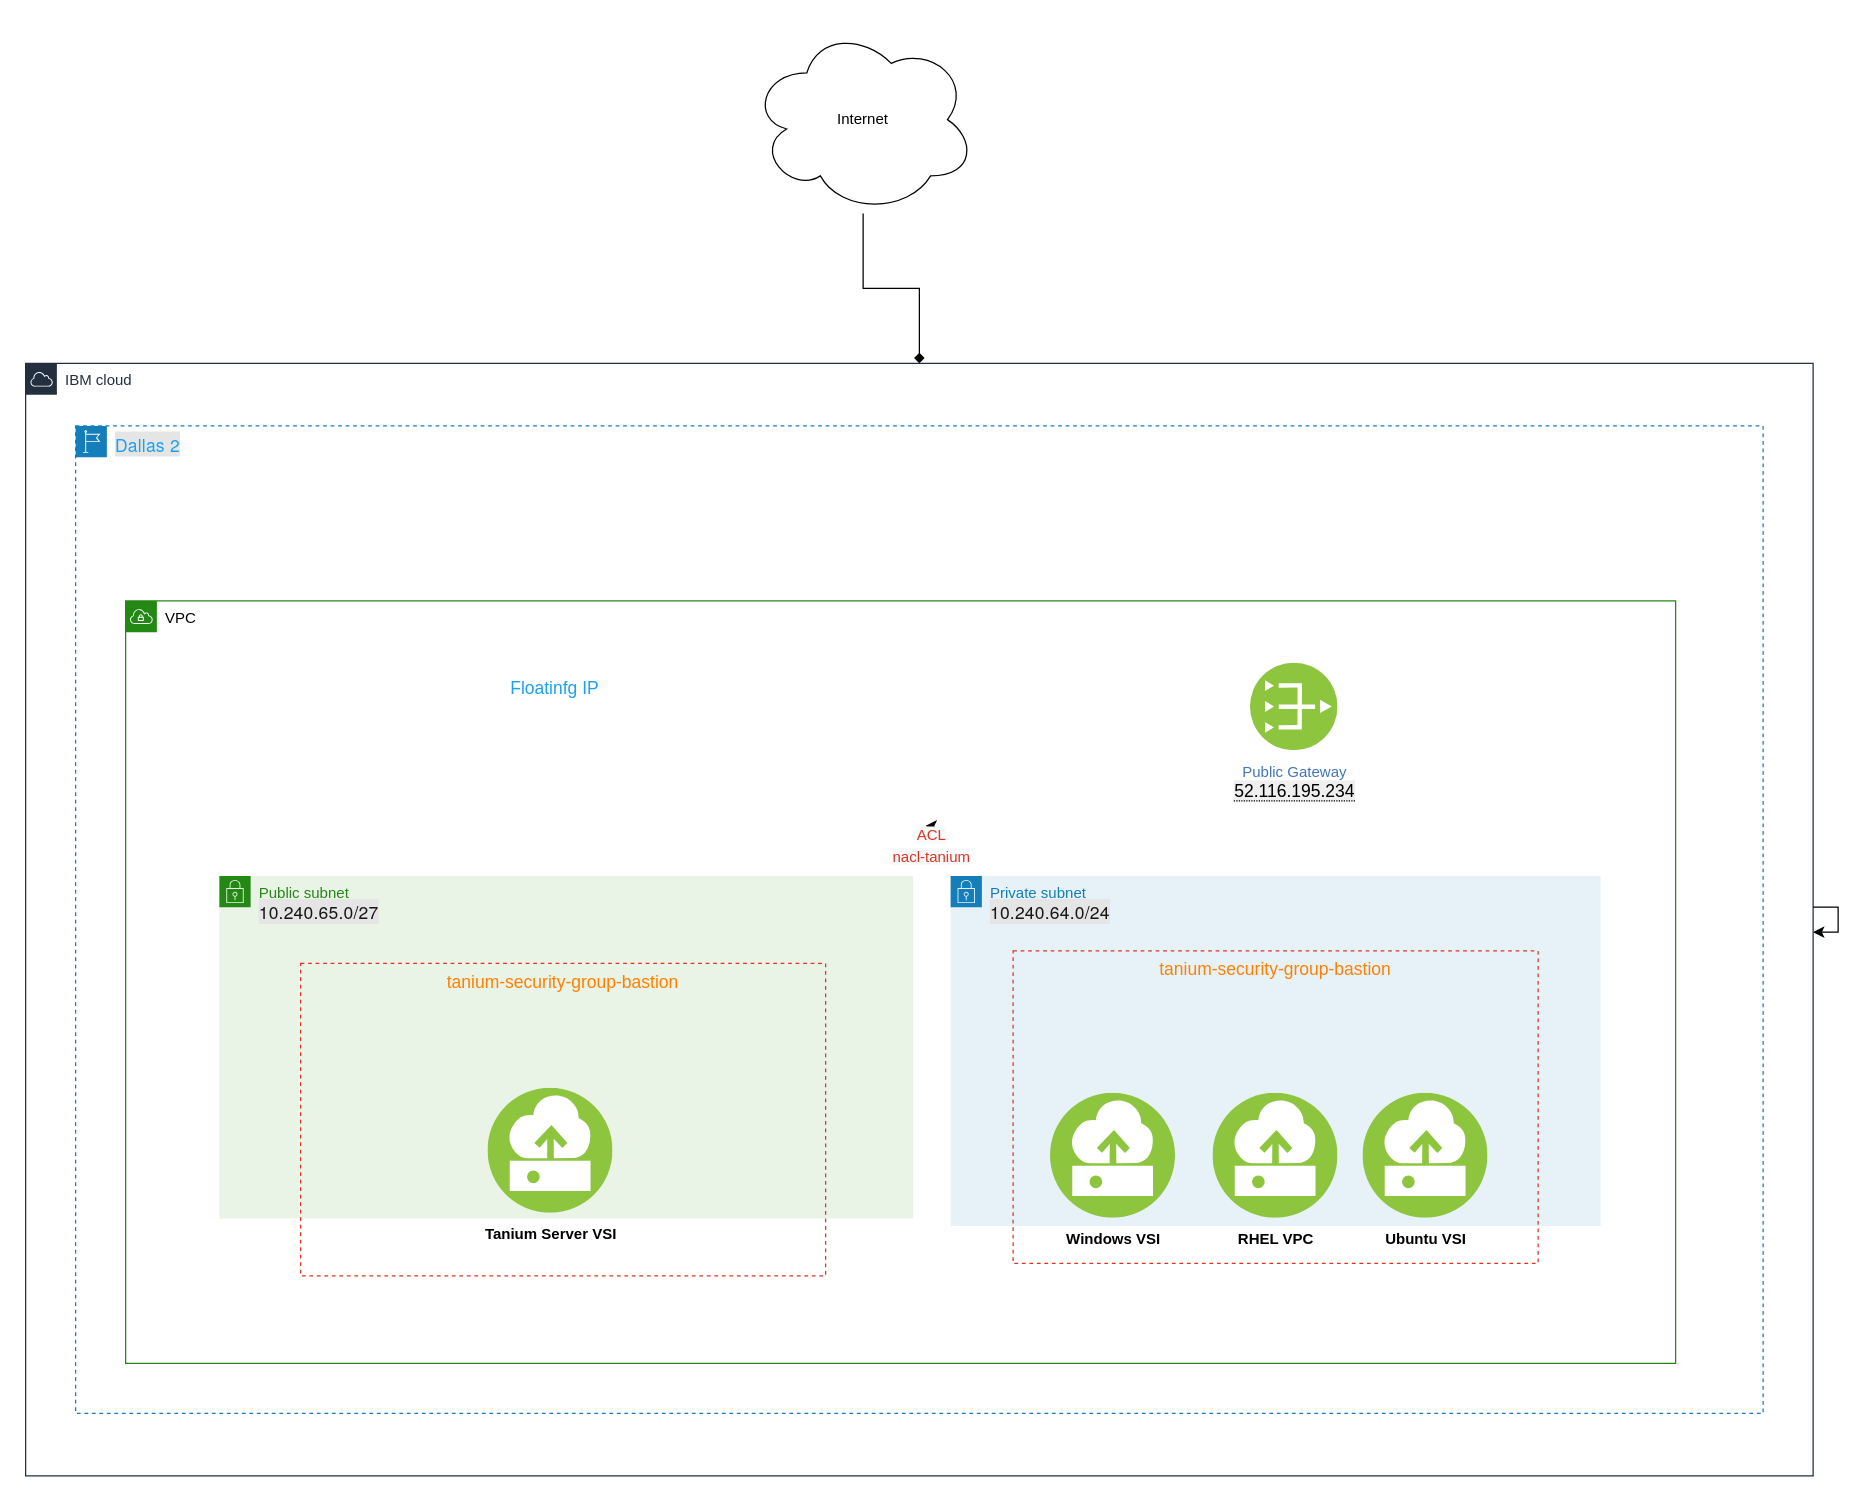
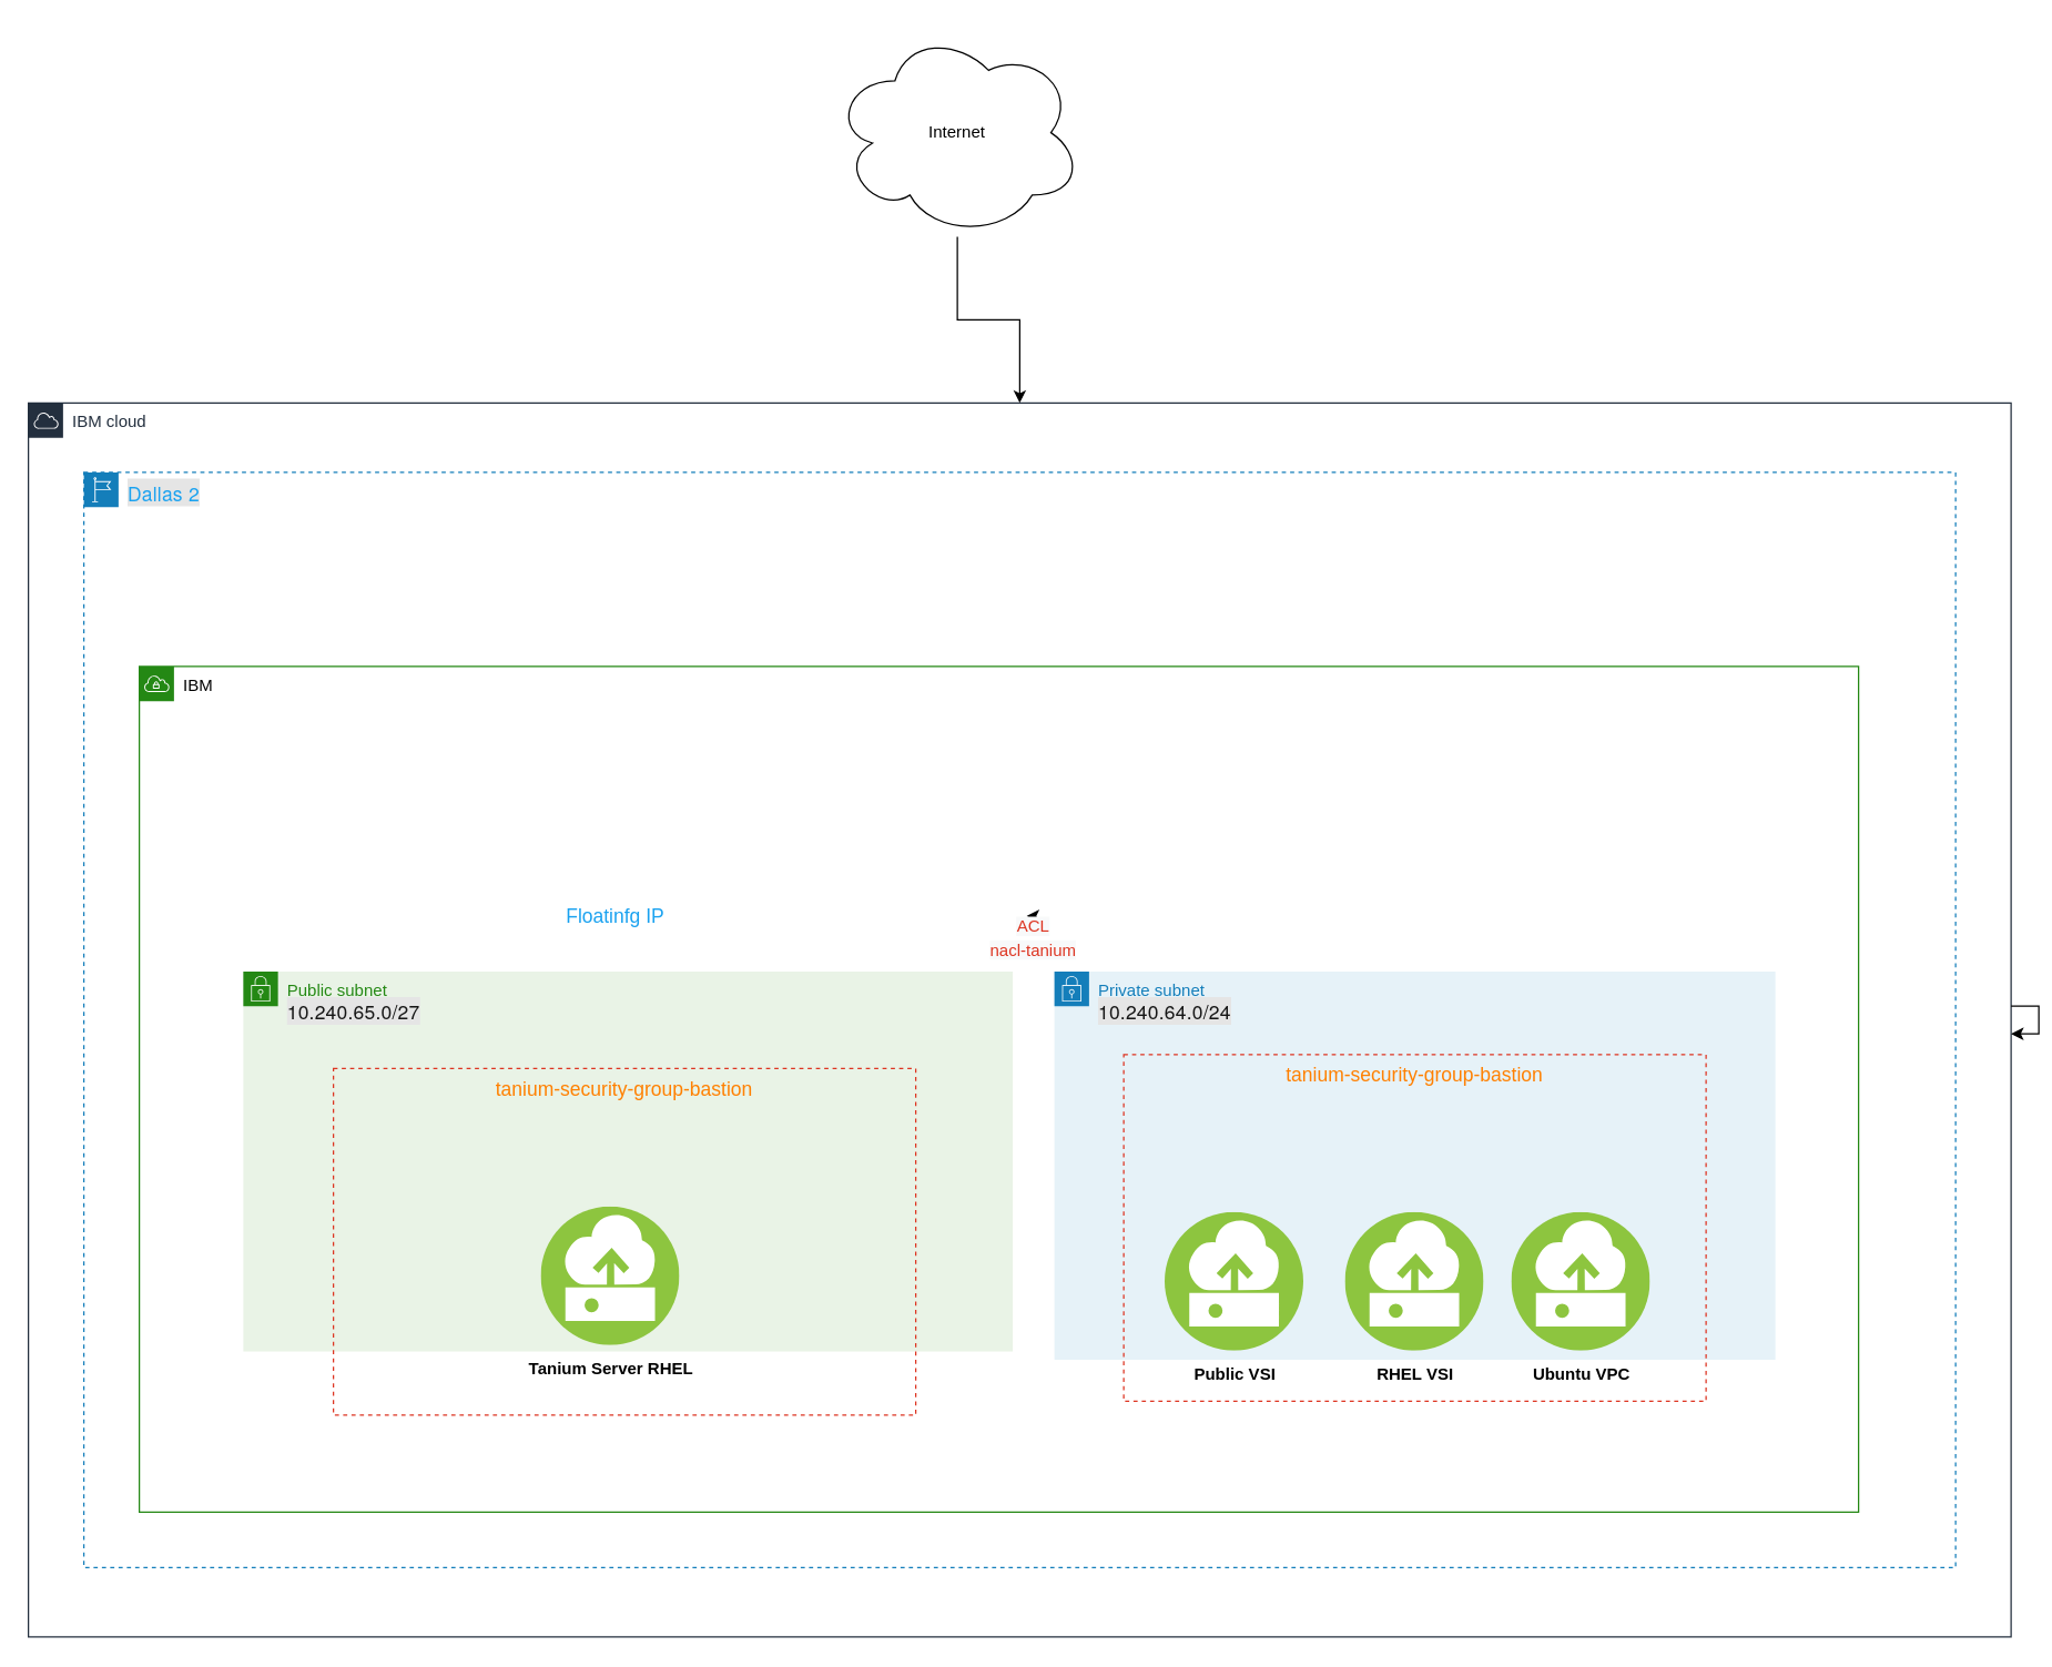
- <mxCell id="3" value="" style="edgeStyle=orthogonalEdgeStyle;rounded=0;orthogonalLoop=1;jettySize=auto;html=1;endArrow=diamond;" edge="1" parent="1" source="4" target="7"><mxGeometry relative="1" as="geometry" /></mxCell>
+ <mxCell id="3" value="" style="edgeStyle=orthogonalEdgeStyle;rounded=0;orthogonalLoop=1;jettySize=auto;html=1;" edge="1" parent="1" source="4" target="7"><mxGeometry relative="1" as="geometry" /></mxCell>
- <mxCell id="6" value="&lt;font color=&quot;#000000&quot;&gt;VPC&lt;/font&gt;" style="points=[[0,0],[0.25,0],[0.5,0],[0.75,0],[1,0],[1,0.25],[1,0.5],[1,0.75],[1,1],[0.75,1],[0.5,1],[0.25,1],[0,1],[0,0.75],[0,0.5],[0,0.25]];outlineConnect=0;gradientColor=none;html=1;whiteSpace=wrap;fontSize=12;fontStyle=0;shape=mxgraph.aws4.group;grIcon=mxgraph.aws4.group_vpc;strokeColor=#248814;fillColor=none;verticalAlign=top;align=left;spacingLeft=30;fontColor=#AAB7B8;dashed=0;" vertex="1" parent="1"><mxGeometry x="100" y="480" width="1240" height="610" as="geometry" /></mxCell>
+ <mxCell id="6" value="&lt;font color=&quot;#000000&quot;&gt;IBM&lt;/font&gt;" style="points=[[0,0],[0.25,0],[0.5,0],[0.75,0],[1,0],[1,0.25],[1,0.5],[1,0.75],[1,1],[0.75,1],[0.5,1],[0.25,1],[0,1],[0,0.75],[0,0.5],[0,0.25]];outlineConnect=0;gradientColor=none;html=1;whiteSpace=wrap;fontSize=12;fontStyle=0;shape=mxgraph.aws4.group;grIcon=mxgraph.aws4.group_vpc;strokeColor=#248814;fillColor=none;verticalAlign=top;align=left;spacingLeft=30;fontColor=#AAB7B8;dashed=0;" vertex="1" parent="1"><mxGeometry x="100" y="480" width="1240" height="610" as="geometry" /></mxCell>
- <mxCell id="19" value="Floatinfg IP&amp;nbsp;" style="text;html=1;align=center;verticalAlign=middle;resizable=0;points=[];autosize=1;strokeColor=none;fontSize=14;fontColor=#1AA2F0;" vertex="1" parent="1"><mxGeometry x="400" y="540" width="90" height="20" as="geometry" /></mxCell>
+ <mxCell id="19" value="Floatinfg IP&amp;nbsp;" style="text;html=1;align=center;verticalAlign=middle;resizable=0;points=[];autosize=1;strokeColor=none;fontSize=14;fontColor=#1AA2F0;" vertex="1" parent="1"><mxGeometry x="400" y="650" width="90" height="20" as="geometry" /></mxCell>
- <mxCell id="8" value="Public Gateway&lt;br&gt;&lt;button type=&quot;button&quot; class=&quot;bx--tooltip__trigger bx--tooltip--a11y bx--tooltip__trigger--definition bx--tooltip--top bx--tooltip--align-center&quot; style=&quot;font-family: inherit ; border-radius: 0px ; margin: 0px ; vertical-align: baseline ; padding: 0px ; background-image: none ; border-top: 0px ; border-right: 0px ; border-bottom: 0.062rem dotted ; border-left: 0px ; appearance: none ; display: inline-flex ; align-items: center ; font-size: 0.875rem ; cursor: pointer ; position: relative ; transition: 0.11s ease 0s ; overflow: visible ; text-align: left ; text-overflow: ellipsis ; max-width: 20rem ; overflow-wrap: break-word&quot;&gt;52.116.195.234&lt;/button&gt;&lt;div class=&quot;bx--assistive-text&quot; id=&quot;definition-tooltip-256&quot; style=&quot;box-sizing: content-box ; margin: -1px ; padding: 0.5rem 1rem ; font-stretch: inherit ; font-family: &amp;#34;ibm plex sans&amp;#34; , &amp;#34;helvetica neue&amp;#34; , &amp;#34;arial&amp;#34; , sans-serif ; font-size: 14px ; vertical-align: baseline ; border: 0px ; position: absolute ; height: auto ; overflow: hidden ; visibility: inherit ; clip: rect(0px , 0px , 0px , 0px) ; z-index: 6000 ; display: flex ; align-items: center ; opacity: 1 ; word-break: break-word ; box-shadow: rgba(0 , 0 , 0 , 0.2) 0px 2px 6px ; min-width: 1.5rem ; max-width: 13rem ; text-align: left ; border-radius: 0.125rem ; transform: translate(-50% , -100%) ; letter-spacing: 0.16px ; top: -0.562rem ; left: 54.156px&quot;&gt;Copy IP address&lt;/div&gt;" style="aspect=fixed;perimeter=ellipsePerimeter;html=1;align=center;shadow=0;dashed=0;fontColor=#4277BB;labelBackgroundColor=#ffffff;fontSize=12;spacingTop=3;image;image=img/lib/ibm/vpc/PublicGateway.svg;" vertex="1" parent="1"><mxGeometry x="1000" y="530" width="70" height="70" as="geometry" /></mxCell>
- <mxCell id="15" value="Tanium Server VSI" style="aspect=fixed;perimeter=ellipsePerimeter;html=1;align=center;shadow=0;dashed=0;labelBackgroundColor=none;fontSize=12;spacingTop=3;image;image=img/lib/ibm/vpc/Instance.svg;fontStyle=1" vertex="1" parent="1"><mxGeometry x="390" y="870" width="100" height="100" as="geometry" /></mxCell>
+ <mxCell id="15" value="Tanium Server RHEL" style="aspect=fixed;perimeter=ellipsePerimeter;html=1;align=center;shadow=0;dashed=0;labelBackgroundColor=none;fontSize=12;spacingTop=3;image;image=img/lib/ibm/vpc/Instance.svg;fontStyle=1" vertex="1" parent="1"><mxGeometry x="390" y="870" width="100" height="100" as="geometry" /></mxCell>
- <mxCell id="16" value="Windows VSI" style="aspect=fixed;perimeter=ellipsePerimeter;html=1;align=center;shadow=0;dashed=0;labelBackgroundColor=none;fontSize=12;spacingTop=3;image;image=img/lib/ibm/vpc/Instance.svg;fontStyle=1" vertex="1" parent="1"><mxGeometry x="840" y="874" width="100" height="100" as="geometry" /></mxCell>
+ <mxCell id="16" value="Public VSI" style="aspect=fixed;perimeter=ellipsePerimeter;html=1;align=center;shadow=0;dashed=0;labelBackgroundColor=none;fontSize=12;spacingTop=3;image;image=img/lib/ibm/vpc/Instance.svg;fontStyle=1" vertex="1" parent="1"><mxGeometry x="840" y="874" width="100" height="100" as="geometry" /></mxCell>
- <mxCell id="17" value="RHEL VPC" style="aspect=fixed;perimeter=ellipsePerimeter;html=1;align=center;shadow=0;dashed=0;labelBackgroundColor=none;fontSize=12;spacingTop=3;image;image=img/lib/ibm/vpc/Instance.svg;fontStyle=1" vertex="1" parent="1"><mxGeometry x="970" y="874" width="100" height="100" as="geometry" /></mxCell>
+ <mxCell id="17" value="RHEL VSI" style="aspect=fixed;perimeter=ellipsePerimeter;html=1;align=center;shadow=0;dashed=0;labelBackgroundColor=none;fontSize=12;spacingTop=3;image;image=img/lib/ibm/vpc/Instance.svg;fontStyle=1" vertex="1" parent="1"><mxGeometry x="970" y="874" width="100" height="100" as="geometry" /></mxCell>
- <mxCell id="18" value="Ubuntu VSI" style="aspect=fixed;perimeter=ellipsePerimeter;html=1;align=center;shadow=0;dashed=0;labelBackgroundColor=none;fontSize=12;spacingTop=3;image;image=img/lib/ibm/vpc/Instance.svg;fontStyle=1" vertex="1" parent="1"><mxGeometry x="1090" y="874" width="100" height="100" as="geometry" /></mxCell>
+ <mxCell id="18" value="Ubuntu VPC" style="aspect=fixed;perimeter=ellipsePerimeter;html=1;align=center;shadow=0;dashed=0;labelBackgroundColor=none;fontSize=12;spacingTop=3;image;image=img/lib/ibm/vpc/Instance.svg;fontStyle=1" vertex="1" parent="1"><mxGeometry x="1090" y="874" width="100" height="100" as="geometry" /></mxCell>
